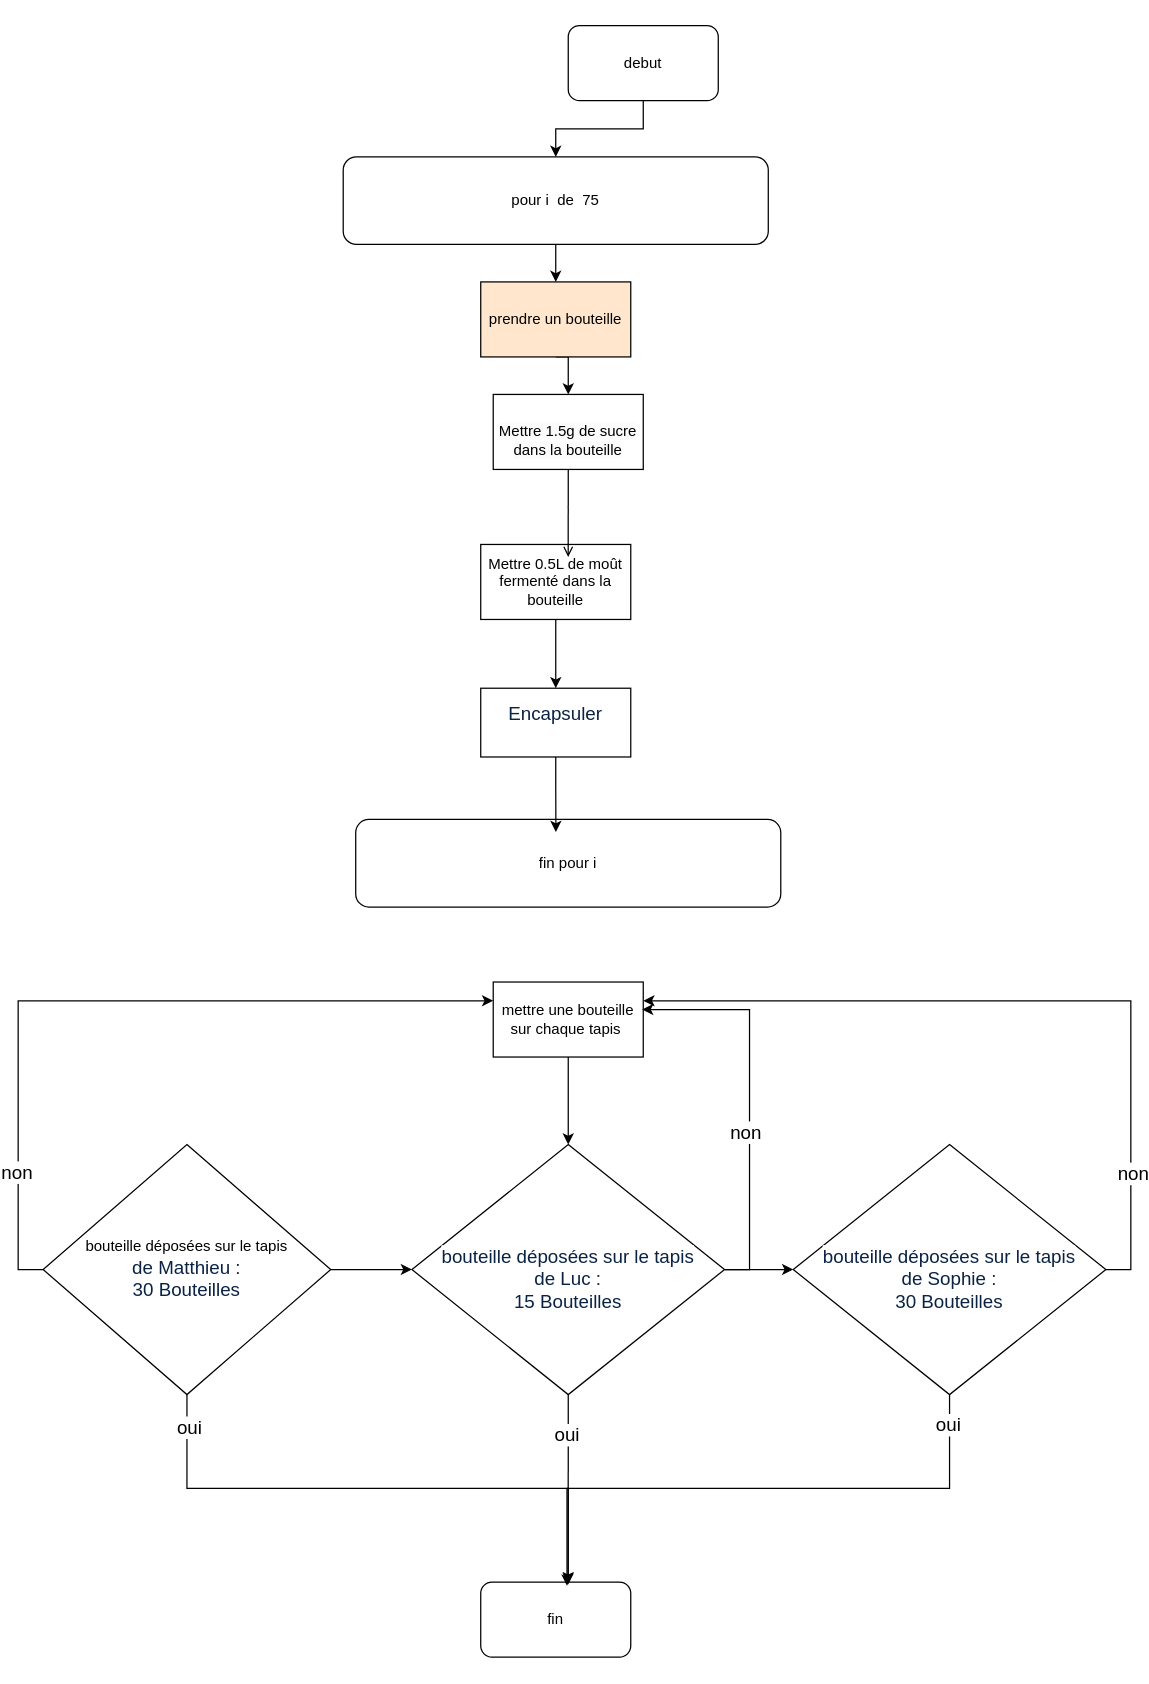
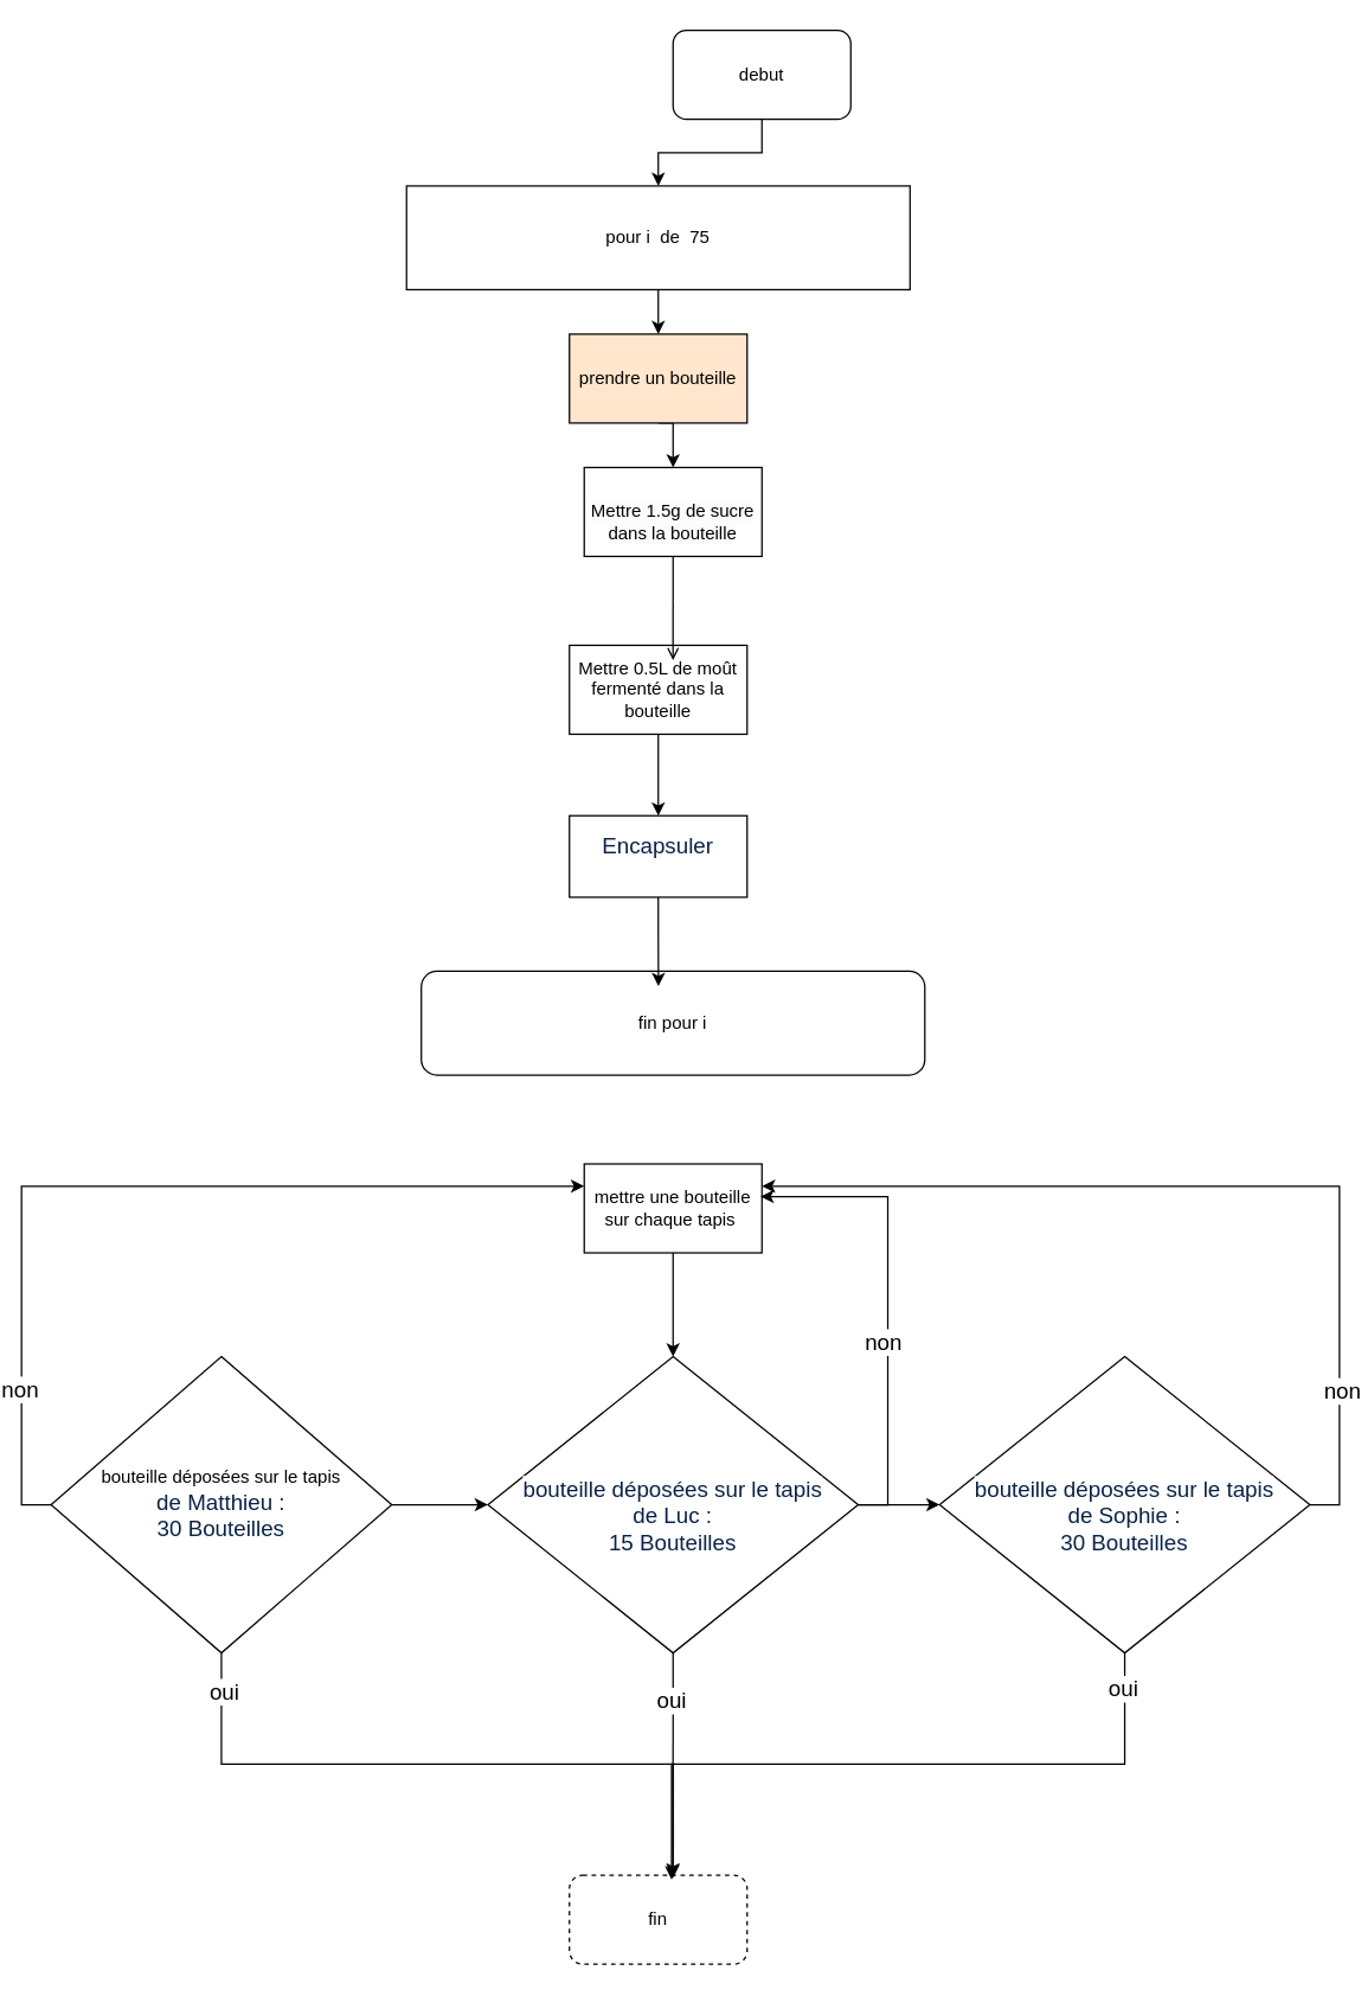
- <mxCell id="5" value="pour i&amp;nbsp; de&amp;nbsp; 75" style="rounded=1;whiteSpace=wrap;html=1;" vertex="1" parent="1"><mxGeometry x="260" y="125" width="340" height="70" as="geometry" /></mxCell>
+ <mxCell id="5" value="pour i&amp;nbsp; de&amp;nbsp; 75" style="whiteSpace=wrap;html=1;rounded=0;" vertex="1" parent="1"><mxGeometry x="260" y="125" width="340" height="70" as="geometry" /></mxCell>
- <mxCell id="30" value="fin" style="rounded=1;whiteSpace=wrap;html=1;" vertex="1" parent="1"><mxGeometry x="370" y="1265" width="120" height="60" as="geometry" /></mxCell>
+ <mxCell id="30" value="fin" style="rounded=1;whiteSpace=wrap;html=1;dashed=1;" vertex="1" parent="1"><mxGeometry x="370" y="1265" width="120" height="60" as="geometry" /></mxCell>
